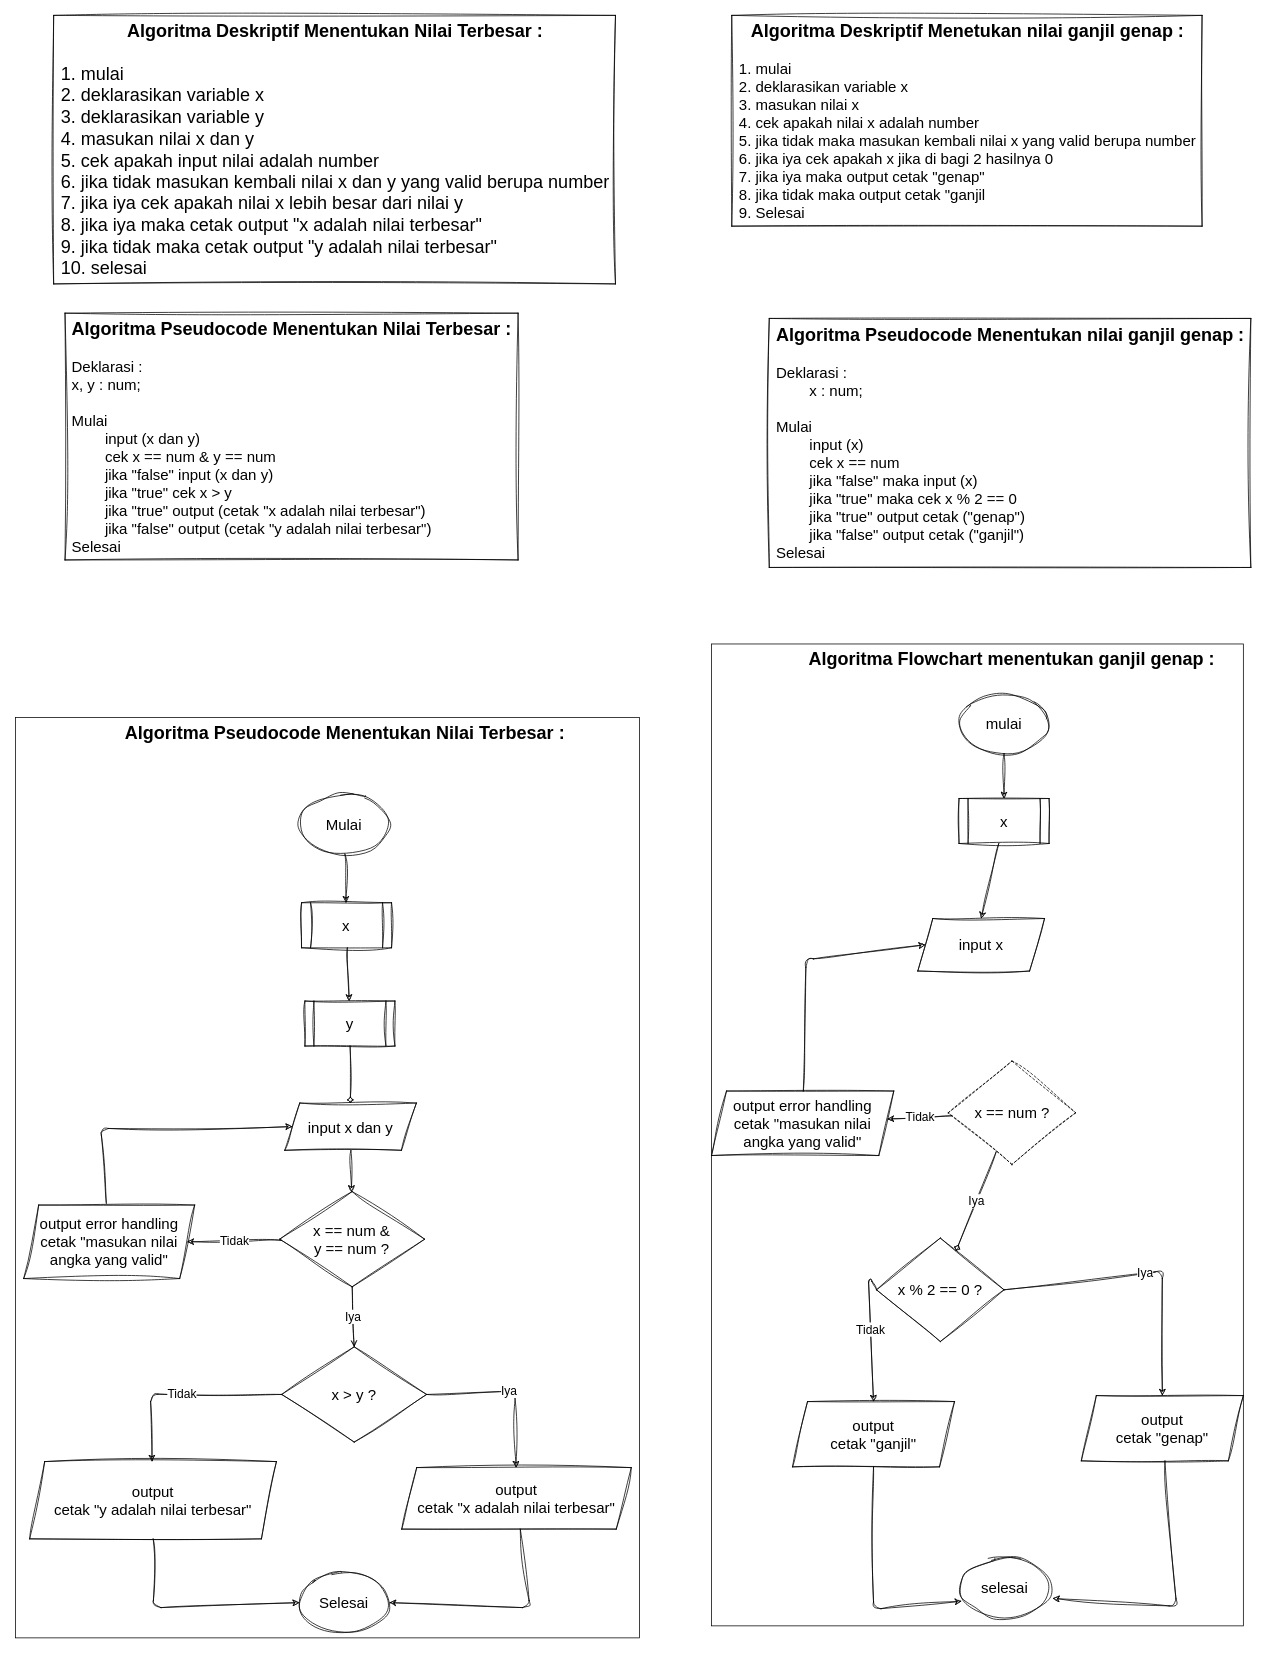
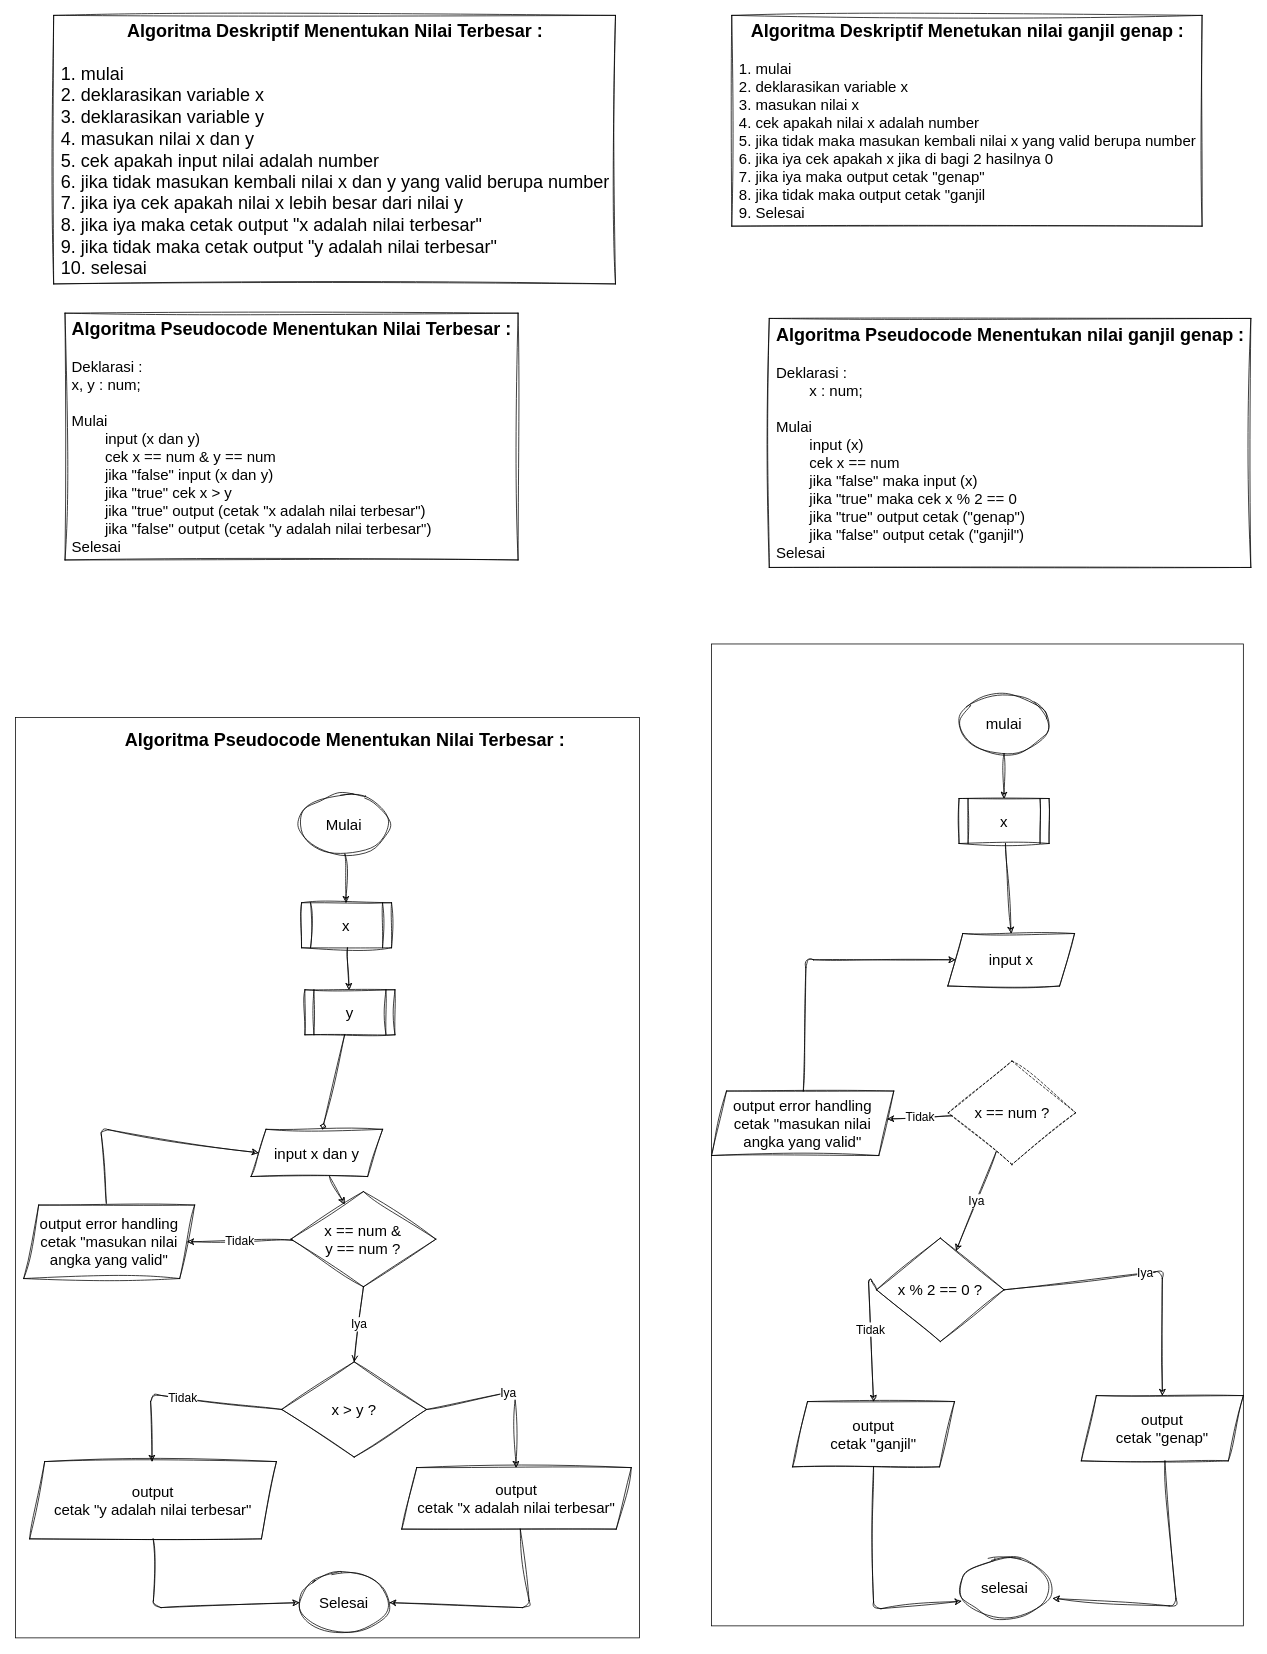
- <mxCell id="30" value="&lt;b&gt;&lt;font style=&quot;font-size: 24px;&quot;&gt;Algoritma Flowchart menentukan ganjil genap :&lt;/font&gt;&lt;/b&gt;" style="text;html=1;align=center;verticalAlign=middle;resizable=0;points=[];autosize=1;strokeColor=none;fillColor=none;fontSize=20;fontFamily=Helvetica;sketch=1;hachureGap=4;jiggle=2;curveFitting=1;fontSource=https%3A%2F%2Ffonts.googleapis.com%2Fcss%3Ffamily%3DArchitects%2BDaughter;" parent="29" vertex="1"><mxGeometry x="120" width="559" height="41" as="geometry" /></mxCell>
- <mxCell id="7" value="&lt;b&gt;&lt;font style=&quot;font-size: 24px;&quot;&gt;Algoritma Pseudocode Menentukan Nilai Terbesar :&lt;/font&gt;&lt;/b&gt;" style="text;html=1;align=center;verticalAlign=middle;resizable=0;points=[];autosize=1;strokeColor=none;fillColor=none;fontSize=20;fontFamily=Helvetica;sketch=1;hachureGap=4;jiggle=2;curveFitting=1;fontSource=https%3A%2F%2Ffonts.googleapis.com%2Fcss%3Ffamily%3DArchitects%2BDaughter;" parent="6" vertex="1"><mxGeometry x="136.96" width="604" height="41" as="geometry" /></mxCell>
+ <mxCell id="7" value="&lt;b&gt;&lt;font style=&quot;font-size: 24px;&quot;&gt;Algoritma Pseudocode Menentukan Nilai Terbesar :&lt;/font&gt;&lt;/b&gt;" style="text;html=1;align=center;verticalAlign=middle;resizable=0;points=[];autosize=1;strokeColor=none;fillColor=none;fontSize=20;fontFamily=Helvetica;sketch=1;hachureGap=4;jiggle=2;curveFitting=1;fontSource=https%3A%2F%2Ffonts.googleapis.com%2Fcss%3Ffamily%3DArchitects%2BDaughter;" parent="6" vertex="1"><mxGeometry x="136.96" y="10" width="604" height="41" as="geometry" /></mxCell>
- <mxCell id="46" value="input x" style="shape=parallelogram;perimeter=parallelogramPerimeter;whiteSpace=wrap;html=1;fixedSize=1;sketch=1;hachureGap=4;jiggle=2;curveFitting=1;fontFamily=Helvetica;fontSize=20;" parent="29" vertex="1"><mxGeometry x="275" y="366" width="169" height="70" as="geometry" /></mxCell>
+ <mxCell id="46" value="input x" style="shape=parallelogram;perimeter=parallelogramPerimeter;whiteSpace=wrap;html=1;fixedSize=1;sketch=1;hachureGap=4;jiggle=2;curveFitting=1;fontFamily=Helvetica;fontSize=20;" parent="29" vertex="1"><mxGeometry x="315" y="386" width="169" height="70" as="geometry" /></mxCell>
- <mxCell id="11" value="y" style="shape=process;whiteSpace=wrap;html=1;backgroundOutline=1;sketch=1;hachureGap=4;jiggle=2;curveFitting=1;fontFamily=Helvetica;fontSize=20;" parent="6" vertex="1"><mxGeometry x="385.96" y="378" width="120" height="60" as="geometry" /></mxCell>
+ <mxCell id="11" value="y" style="shape=process;whiteSpace=wrap;html=1;backgroundOutline=1;sketch=1;hachureGap=4;jiggle=2;curveFitting=1;fontFamily=Helvetica;fontSize=20;" parent="6" vertex="1"><mxGeometry x="385.96" y="363" width="120" height="60" as="geometry" /></mxCell>
- <mxCell id="13" value="input x dan y" style="shape=parallelogram;perimeter=parallelogramPerimeter;whiteSpace=wrap;html=1;fixedSize=1;sketch=1;hachureGap=4;jiggle=2;curveFitting=1;fontFamily=Helvetica;fontSize=20;" parent="6" vertex="1"><mxGeometry x="359.09" y="514" width="175.5" height="63" as="geometry" /></mxCell>
+ <mxCell id="13" value="input x dan y" style="shape=parallelogram;perimeter=parallelogramPerimeter;whiteSpace=wrap;html=1;fixedSize=1;sketch=1;hachureGap=4;jiggle=2;curveFitting=1;fontFamily=Helvetica;fontSize=20;" parent="6" vertex="1"><mxGeometry x="314.09" y="549" width="175.5" height="63" as="geometry" /></mxCell>
- <mxCell id="15" value="x == num &amp;amp;&lt;br&gt;y == num ?" style="rhombus;whiteSpace=wrap;html=1;sketch=1;hachureGap=4;jiggle=2;curveFitting=1;fontFamily=Helvetica;fontSize=20;" parent="6" vertex="1"><mxGeometry x="352.33" y="632" width="193.25" height="127" as="geometry" /></mxCell>
+ <mxCell id="15" value="x == num &amp;amp;&lt;br&gt;y == num ?" style="rhombus;whiteSpace=wrap;html=1;sketch=1;hachureGap=4;jiggle=2;curveFitting=1;fontFamily=Helvetica;fontSize=20;" parent="6" vertex="1"><mxGeometry x="367.33" y="632" width="193.25" height="127" as="geometry" /></mxCell>
- <mxCell id="38" value="Iya" style="edgeStyle=none;sketch=1;hachureGap=4;jiggle=2;curveFitting=1;html=1;fontFamily=Helvetica;fontSize=16;endArrow=diamond;" parent="29" source="34" target="37" edge="1"><mxGeometry relative="1" as="geometry" /></mxCell>
+ <mxCell id="38" value="Iya" style="edgeStyle=none;sketch=1;hachureGap=4;jiggle=2;curveFitting=1;html=1;fontFamily=Helvetica;fontSize=16;" parent="29" source="34" target="37" edge="1"><mxGeometry relative="1" as="geometry" /></mxCell>
- <mxCell id="17" value="x &amp;gt; y ?" style="rhombus;whiteSpace=wrap;html=1;sketch=1;hachureGap=4;jiggle=2;curveFitting=1;fontFamily=Helvetica;fontSize=20;" parent="6" vertex="1"><mxGeometry x="355" y="839" width="193.25" height="127" as="geometry" /></mxCell>
+ <mxCell id="17" value="x &amp;gt; y ?" style="rhombus;whiteSpace=wrap;html=1;sketch=1;hachureGap=4;jiggle=2;curveFitting=1;fontFamily=Helvetica;fontSize=20;" parent="6" vertex="1"><mxGeometry x="355" y="859" width="193.25" height="127" as="geometry" /></mxCell>
